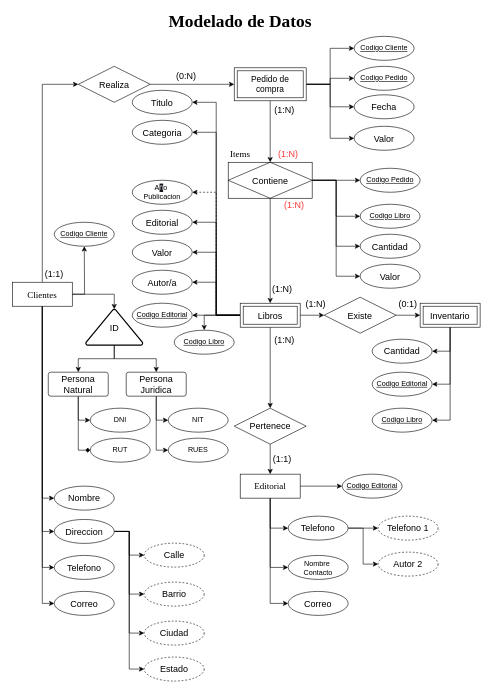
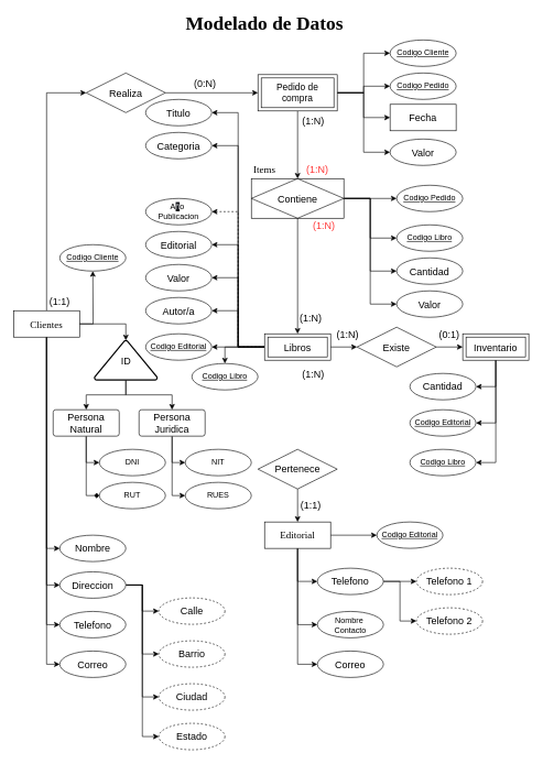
- <mxCell id="85" value="&lt;span style=&quot;font-size: 15px;&quot;&gt;Fecha&lt;/span&gt;" style="ellipse;whiteSpace=wrap;html=1;align=center;" parent="1" vertex="1"><mxGeometry x="590" y="157.5" width="100" height="40" as="geometry" /></mxCell>
+ <mxCell id="85" value="&lt;span style=&quot;font-size: 15px;&quot;&gt;Fecha&lt;/span&gt;" style="whiteSpace=wrap;html=1;align=center;rounded=0;" parent="1" vertex="1"><mxGeometry x="590" y="157.5" width="100" height="40" as="geometry" /></mxCell>
- <mxCell id="19" style="edgeStyle=orthogonalEdgeStyle;rounded=0;orthogonalLoop=1;jettySize=auto;html=1;exitX=0.5;exitY=1;exitDx=0;exitDy=0;entryX=0.5;entryY=0;entryDx=0;entryDy=0;" parent="1" source="29" target="40" edge="1"><mxGeometry relative="1" as="geometry" /></mxCell>
- <mxCell id="98" value="&lt;font style=&quot;font-size: 15px;&quot;&gt;Autor 2&lt;/font&gt;" style="ellipse;whiteSpace=wrap;html=1;align=center;dashed=1;" parent="1" vertex="1"><mxGeometry x="630" y="920" width="100" height="40" as="geometry" /></mxCell>
+ <mxCell id="98" value="&lt;font style=&quot;font-size: 15px;&quot;&gt;Telefono 2&lt;/font&gt;" style="ellipse;whiteSpace=wrap;html=1;align=center;dashed=1;" parent="1" vertex="1"><mxGeometry x="630" y="920" width="100" height="40" as="geometry" /></mxCell>
